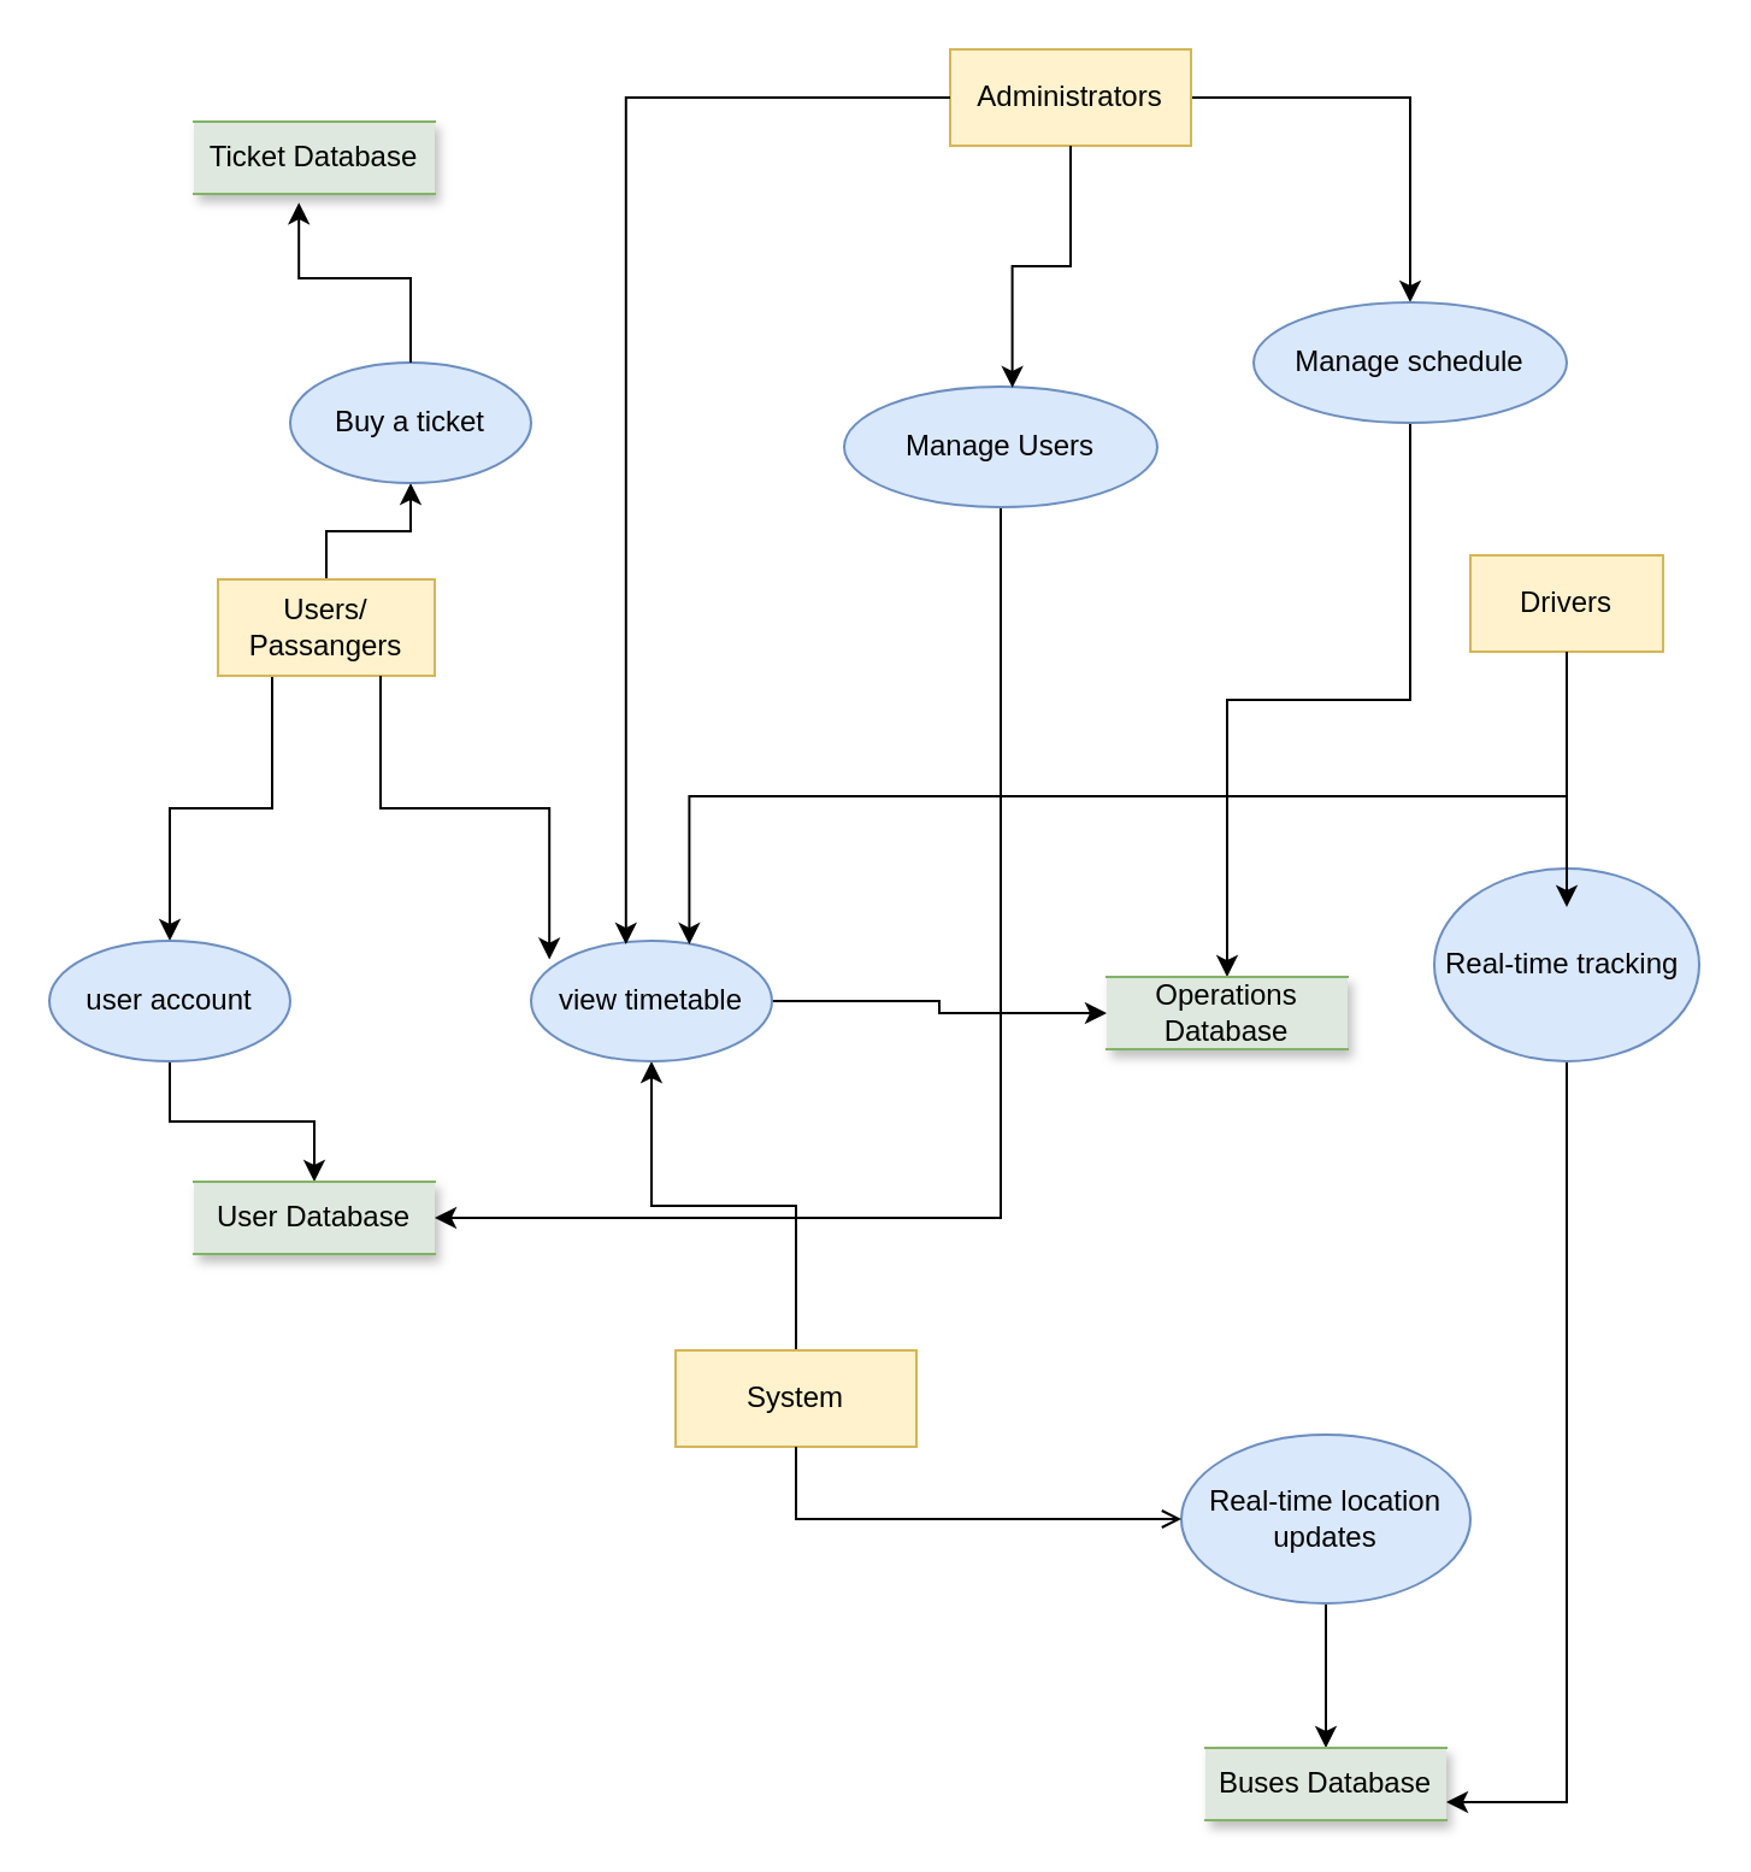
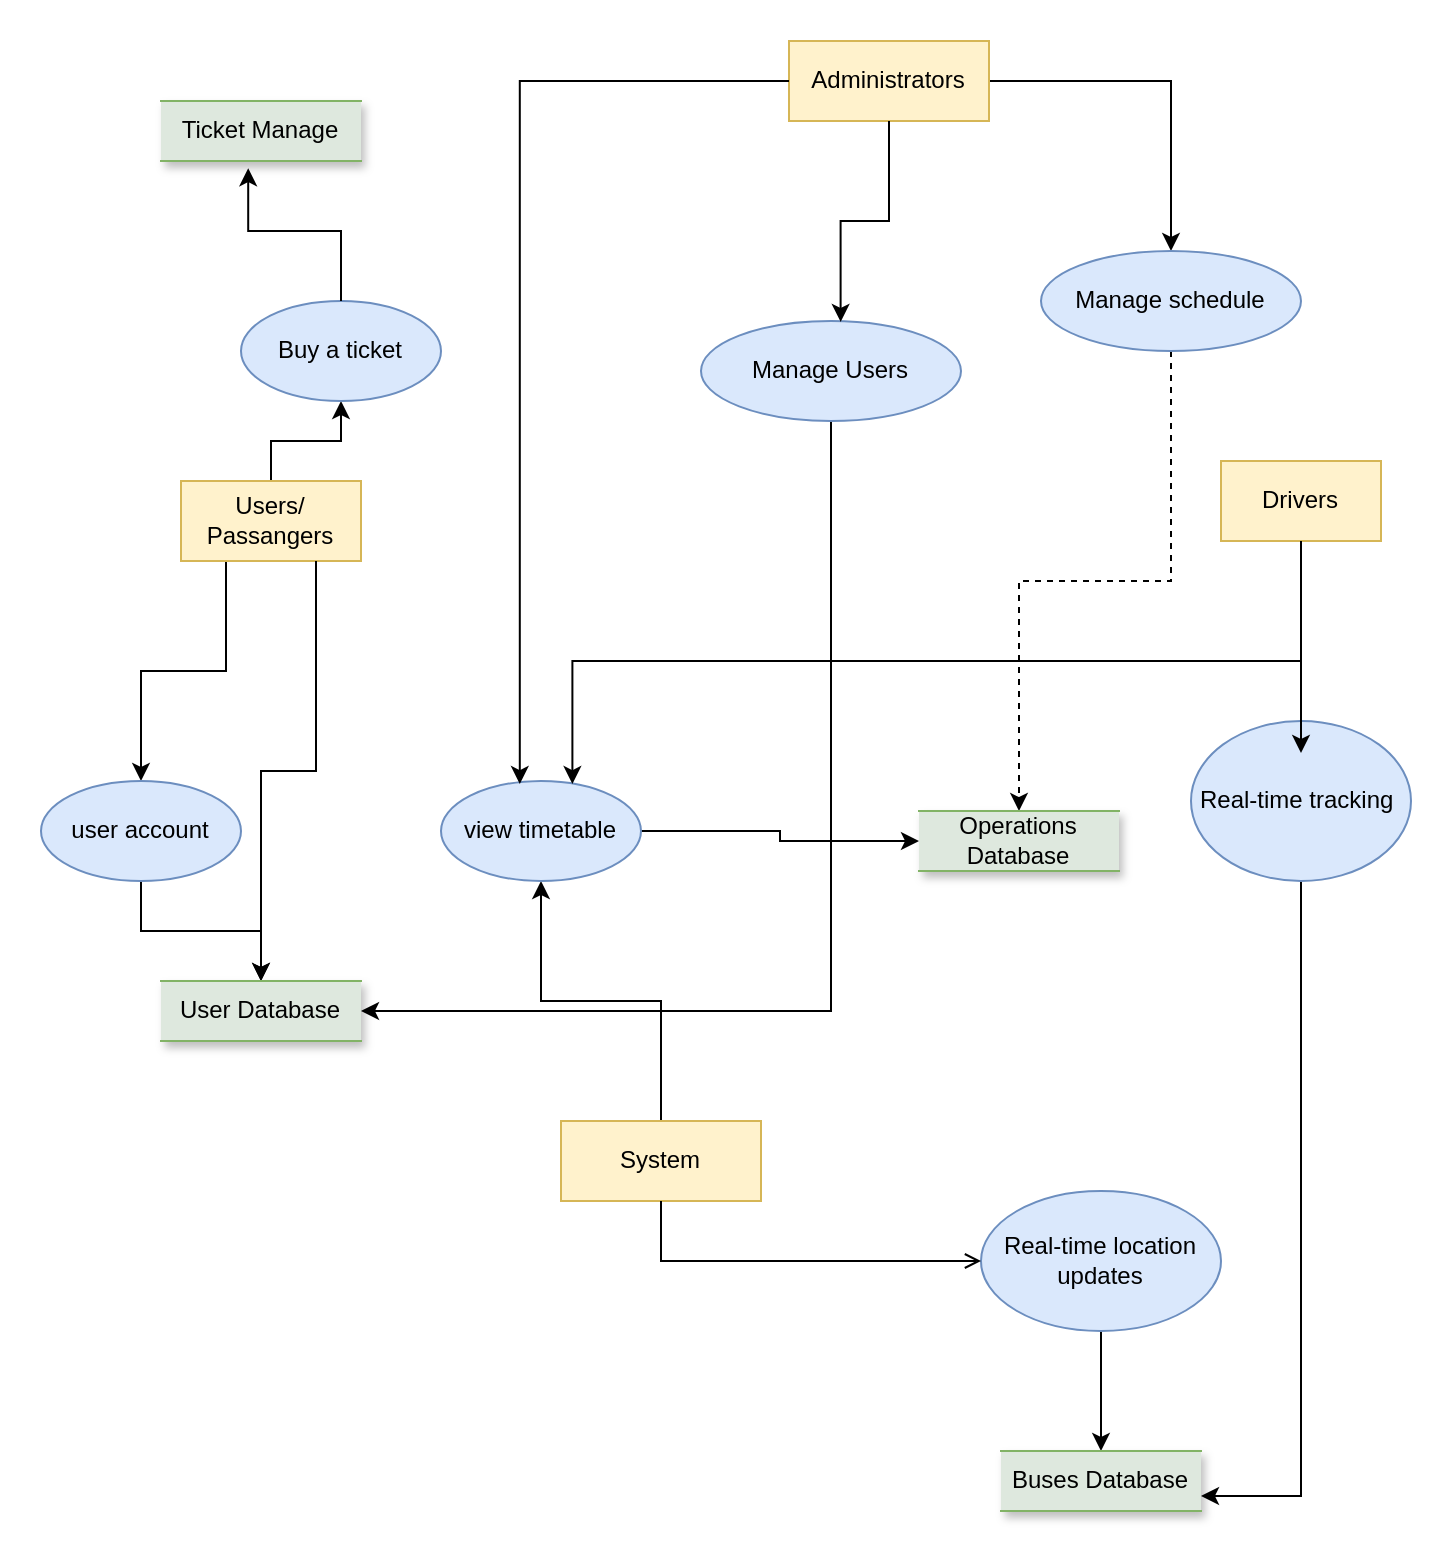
- <mxCell id="32" value="Ticket Database" style="shape=partialRectangle;whiteSpace=wrap;html=1;left=0;right=0;fillColor=light-dark(#dee8de, #1f2f1e);strokeColor=light-dark(#82b366, #ededed);shadow=1;" vertex="1" parent="1"><mxGeometry x="80" y="50" width="100" height="30" as="geometry" /></mxCell>
+ <mxCell id="32" value="Ticket Manage" style="shape=partialRectangle;whiteSpace=wrap;html=1;left=0;right=0;fillColor=light-dark(#dee8de, #1f2f1e);strokeColor=light-dark(#82b366, #ededed);shadow=1;" vertex="1" parent="1"><mxGeometry x="80" y="50" width="100" height="30" as="geometry" /></mxCell>
- <mxCell id="26" style="edgeStyle=orthogonalEdgeStyle;rounded=0;orthogonalLoop=1;jettySize=auto;html=1;exitX=0.5;exitY=1;exitDx=0;exitDy=0;entryX=0.5;entryY=0;entryDx=0;entryDy=0;" edge="1" parent="1" source="27" target="30"><mxGeometry relative="1" as="geometry" /></mxCell>
+ <mxCell id="26" style="edgeStyle=orthogonalEdgeStyle;rounded=0;orthogonalLoop=1;jettySize=auto;html=1;exitX=0.5;exitY=1;exitDx=0;exitDy=0;entryX=0.5;entryY=0;entryDx=0;entryDy=0;dashed=1;" edge="1" parent="1" source="27" target="30"><mxGeometry relative="1" as="geometry" /></mxCell>
- <mxCell id="17" style="edgeStyle=orthogonalEdgeStyle;rounded=0;orthogonalLoop=1;jettySize=auto;html=1;exitX=0.75;exitY=1;exitDx=0;exitDy=0;entryX=0.076;entryY=0.156;entryDx=0;entryDy=0;entryPerimeter=0;" edge="1" parent="1" source="4" target="16"><mxGeometry relative="1" as="geometry" /></mxCell>
+ <mxCell id="17" style="edgeStyle=orthogonalEdgeStyle;rounded=0;orthogonalLoop=1;jettySize=auto;html=1;exitX=0.75;exitY=1;exitDx=0;exitDy=0;" edge="1" parent="1" source="4" target="28"><mxGeometry relative="1" as="geometry" /></mxCell>
